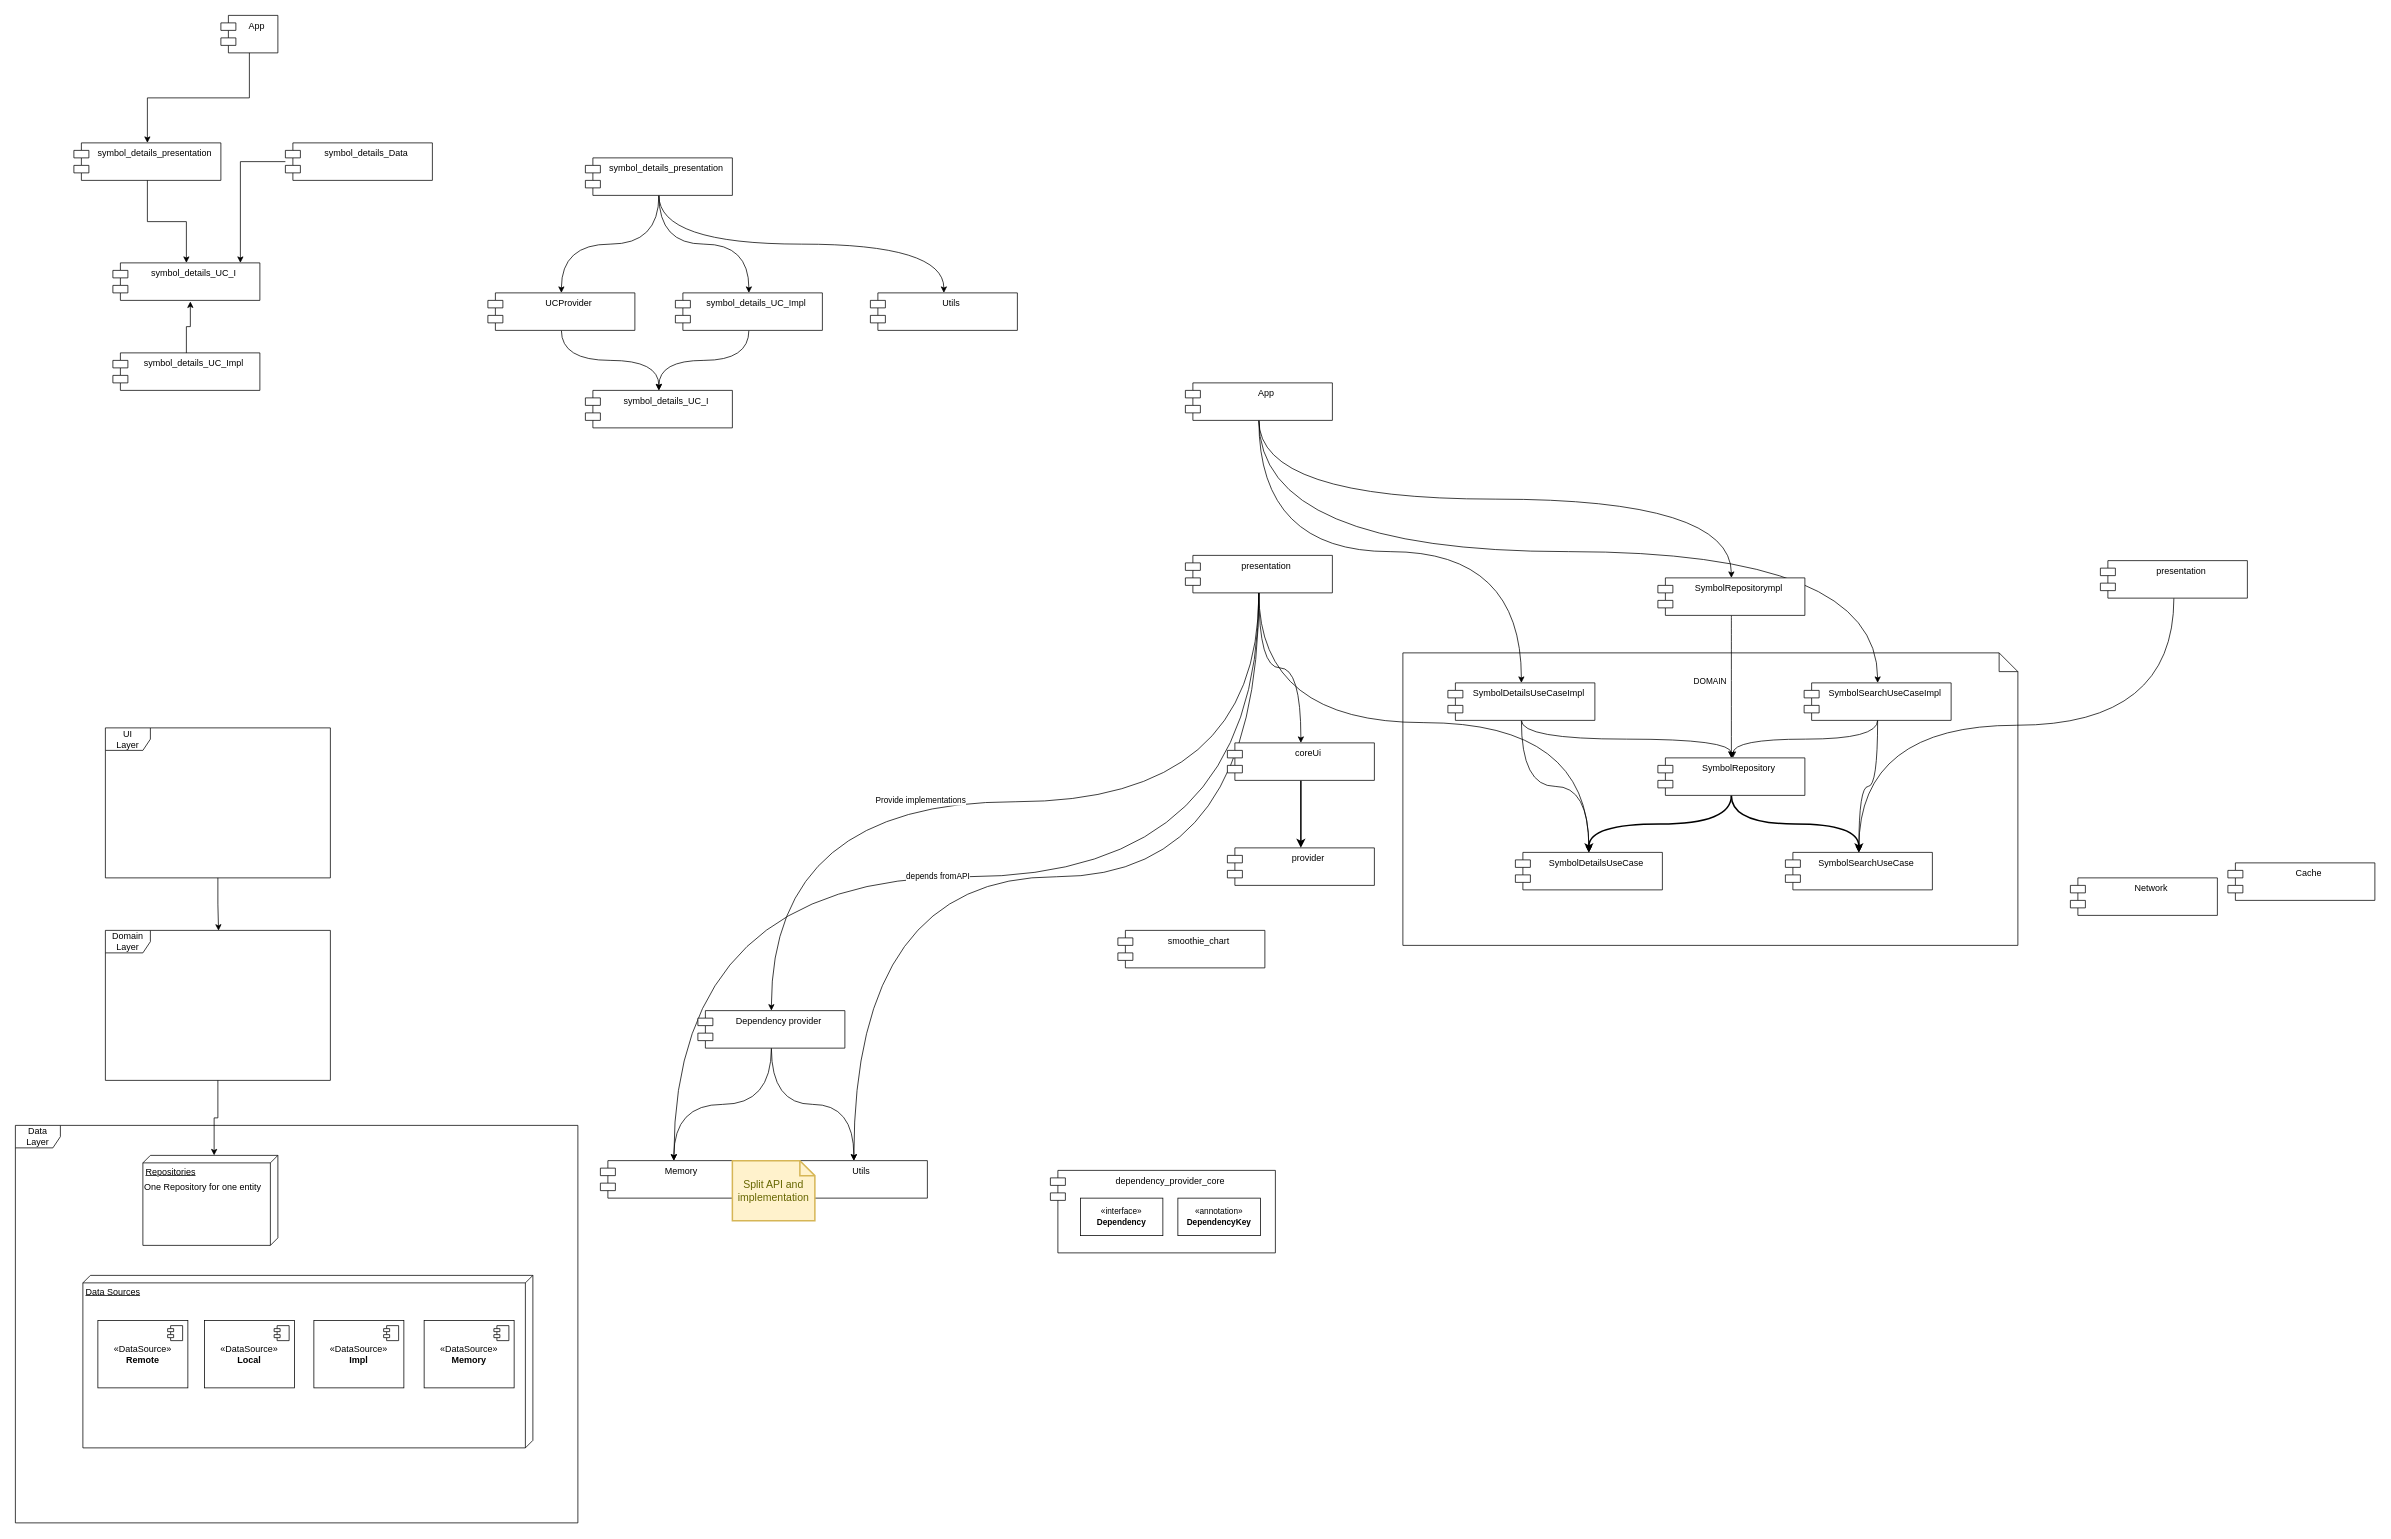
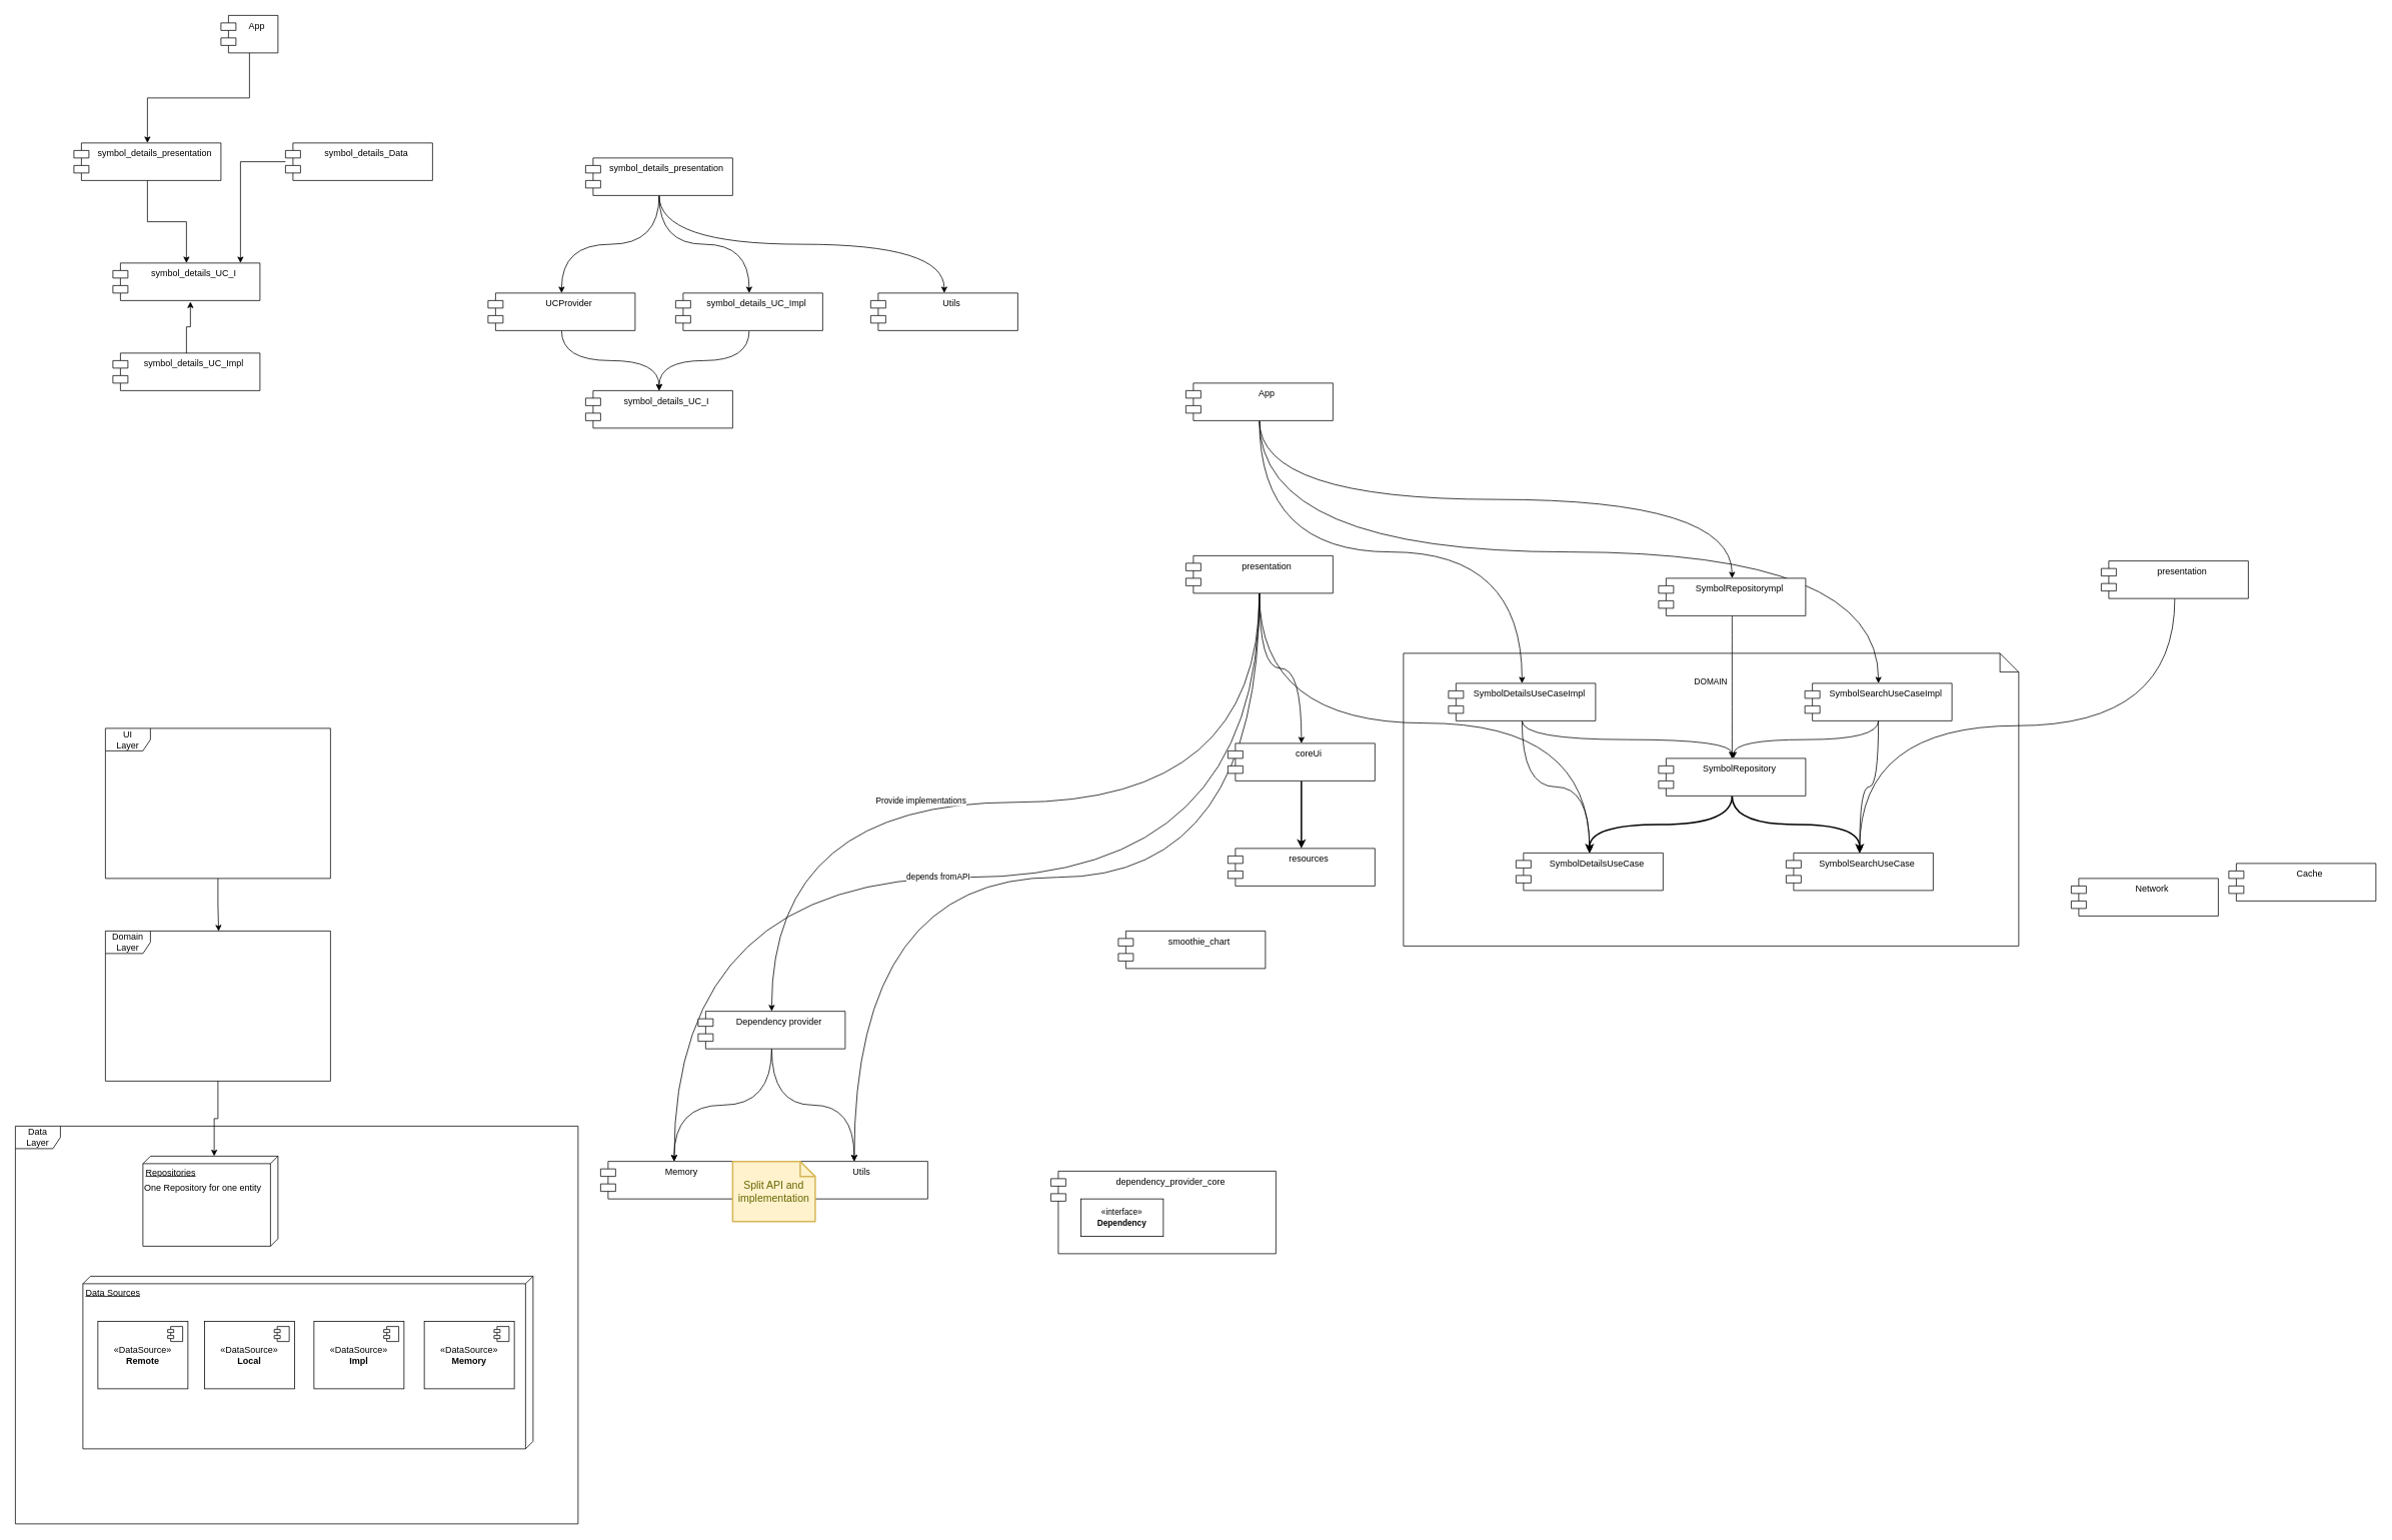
- <mxCell id="23" value="provider" style="shape=module;align=left;spacingLeft=20;align=center;verticalAlign=top;" parent="1" vertex="1"><mxGeometry x="1636" y="1130" width="196" height="50" as="geometry" /></mxCell>
+ <mxCell id="23" value="resources" style="shape=module;align=left;spacingLeft=20;align=center;verticalAlign=top;" parent="1" vertex="1"><mxGeometry x="1636" y="1130" width="196" height="50" as="geometry" /></mxCell>
- <mxCell id="64" value="«annotation&lt;span style=&quot;background-color: initial;&quot;&gt;»&lt;/span&gt;&lt;br&gt;&lt;b&gt;DependencyKey&lt;/b&gt;" style="html=1;whiteSpace=wrap;fontFamily=Helvetica;fontSize=11;fontColor=default;" parent="61" vertex="1"><mxGeometry x="170" y="37" width="110" height="50" as="geometry" /></mxCell>
